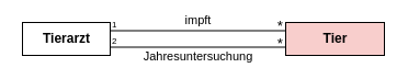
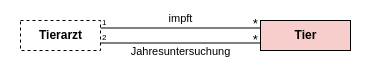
- <mxCell id="6" value="&lt;b&gt;Tierarzt&lt;/b&gt;" style="html=1;fontStyle=0" vertex="1" parent="1"><mxGeometry x="20" y="20" width="80" height="30" as="geometry" /></mxCell>
+ <mxCell id="6" value="&lt;b&gt;Tierarzt&lt;/b&gt;" style="html=1;fontStyle=0;dashed=1;" vertex="1" parent="1"><mxGeometry x="20" y="20" width="80" height="30" as="geometry" /></mxCell>
